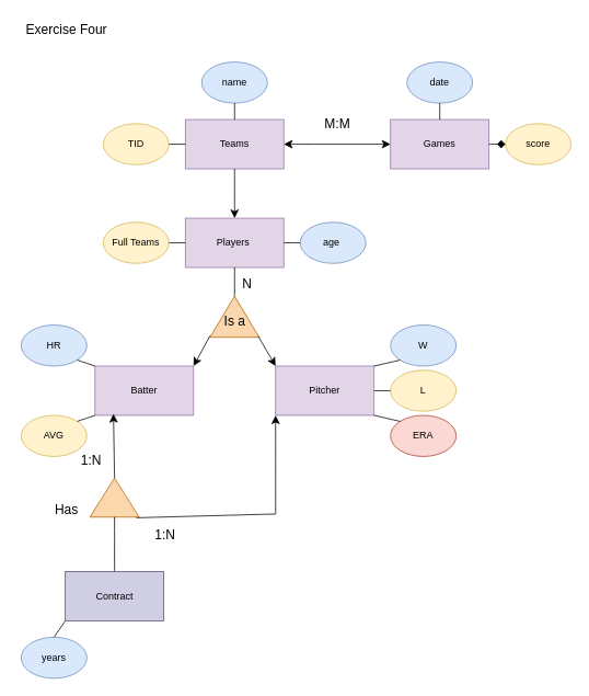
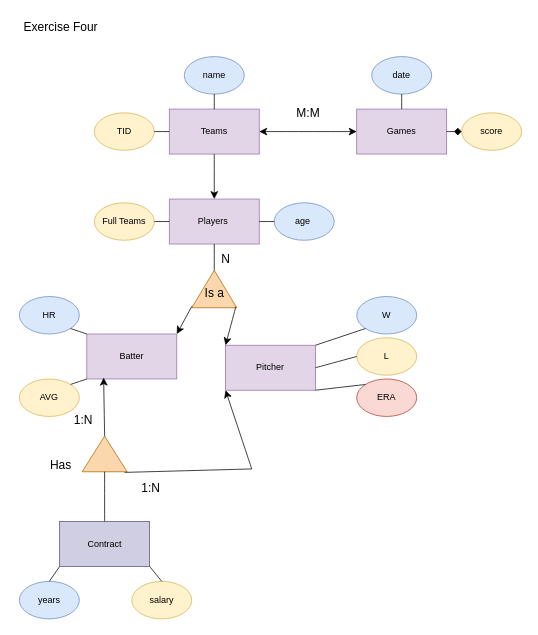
- <mxCell id="5" value="Pitcher" style="rounded=0;whiteSpace=wrap;html=1;fillColor=#e1d5e7;strokeColor=#9673a6;" vertex="1" parent="1"><mxGeometry x="335" y="445" width="120" height="60" as="geometry" /></mxCell>
+ <mxCell id="5" value="Pitcher" style="rounded=0;whiteSpace=wrap;html=1;fillColor=#e1d5e7;strokeColor=#9673a6;" vertex="1" parent="1"><mxGeometry x="300" y="460" width="120" height="60" as="geometry" /></mxCell>
+ <mxCell id="44" value="" style="endArrow=none;html=1;rounded=0;fontSize=12;startSize=8;endSize=8;curved=1;exitX=1;exitY=1;exitDx=0;exitDy=0;entryX=0.5;entryY=0;entryDx=0;entryDy=0;" edge="1" parent="1" source="32" target="42"><mxGeometry width="50" height="50" relative="1" as="geometry"><mxPoint x="155" y="655" as="sourcePoint" /><mxPoint x="205" y="605" as="targetPoint" /></mxGeometry></mxCell>
+ <mxCell id="42" value="salary" style="ellipse;whiteSpace=wrap;html=1;fillColor=#fff2cc;strokeColor=#d6b656;" vertex="1" parent="1"><mxGeometry x="175" y="775" width="80" height="50" as="geometry" /></mxCell>
